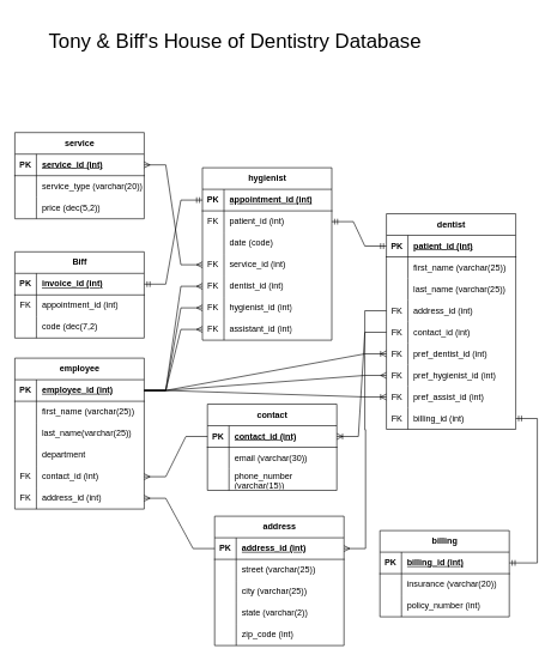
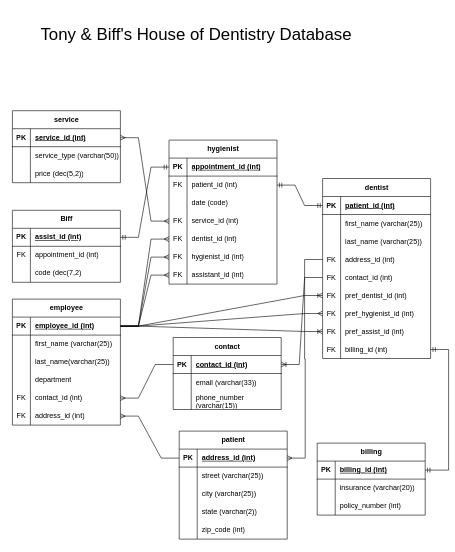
- <mxCell id="72" value="service_type (varchar(20))" style="shape=partialRectangle;connectable=0;fillColor=none;top=0;left=0;bottom=0;right=0;align=left;spacingLeft=6;overflow=hidden;whiteSpace=wrap;html=1;" vertex="1" parent="70"><mxGeometry x="30" width="150" height="30" as="geometry"><mxRectangle width="150" height="30" as="alternateBounds" /></mxGeometry></mxCell>
+ <mxCell id="72" value="service_type (varchar(50))" style="shape=partialRectangle;connectable=0;fillColor=none;top=0;left=0;bottom=0;right=0;align=left;spacingLeft=6;overflow=hidden;whiteSpace=wrap;html=1;" vertex="1" parent="70"><mxGeometry x="30" width="150" height="30" as="geometry"><mxRectangle width="150" height="30" as="alternateBounds" /></mxGeometry></mxCell>
- <mxCell id="59" value="invoice_id (int)" style="shape=partialRectangle;connectable=0;fillColor=none;top=0;left=0;bottom=0;right=0;align=left;spacingLeft=6;fontStyle=5;overflow=hidden;whiteSpace=wrap;html=1;" vertex="1" parent="57"><mxGeometry x="30" width="150" height="30" as="geometry"><mxRectangle width="150" height="30" as="alternateBounds" /></mxGeometry></mxCell>
+ <mxCell id="59" value="assist_id (int)" style="shape=partialRectangle;connectable=0;fillColor=none;top=0;left=0;bottom=0;right=0;align=left;spacingLeft=6;fontStyle=5;overflow=hidden;whiteSpace=wrap;html=1;" vertex="1" parent="57"><mxGeometry x="30" width="150" height="30" as="geometry"><mxRectangle width="150" height="30" as="alternateBounds" /></mxGeometry></mxCell>
- <mxCell id="36" value="email (varchar(30))" style="shape=partialRectangle;connectable=0;fillColor=none;top=0;left=0;bottom=0;right=0;align=left;spacingLeft=6;overflow=hidden;whiteSpace=wrap;html=1;" vertex="1" parent="34"><mxGeometry x="30" width="150" height="30" as="geometry"><mxRectangle width="150" height="30" as="alternateBounds" /></mxGeometry></mxCell>
+ <mxCell id="36" value="email (varchar(33))" style="shape=partialRectangle;connectable=0;fillColor=none;top=0;left=0;bottom=0;right=0;align=left;spacingLeft=6;overflow=hidden;whiteSpace=wrap;html=1;" vertex="1" parent="34"><mxGeometry x="30" width="150" height="30" as="geometry"><mxRectangle width="150" height="30" as="alternateBounds" /></mxGeometry></mxCell>
- <mxCell id="40" value="address" style="shape=table;startSize=30;container=1;collapsible=1;childLayout=tableLayout;fixedRows=1;rowLines=0;fontStyle=1;align=center;resizeLast=1;html=1;fillColor=none;" vertex="1" parent="1"><mxGeometry x="298" y="718" width="180" height="180" as="geometry" /></mxCell>
+ <mxCell id="40" value="patient" style="shape=table;startSize=30;container=1;collapsible=1;childLayout=tableLayout;fixedRows=1;rowLines=0;fontStyle=1;align=center;resizeLast=1;html=1;fillColor=none;" vertex="1" parent="1"><mxGeometry x="298" y="718" width="180" height="180" as="geometry" /></mxCell>
